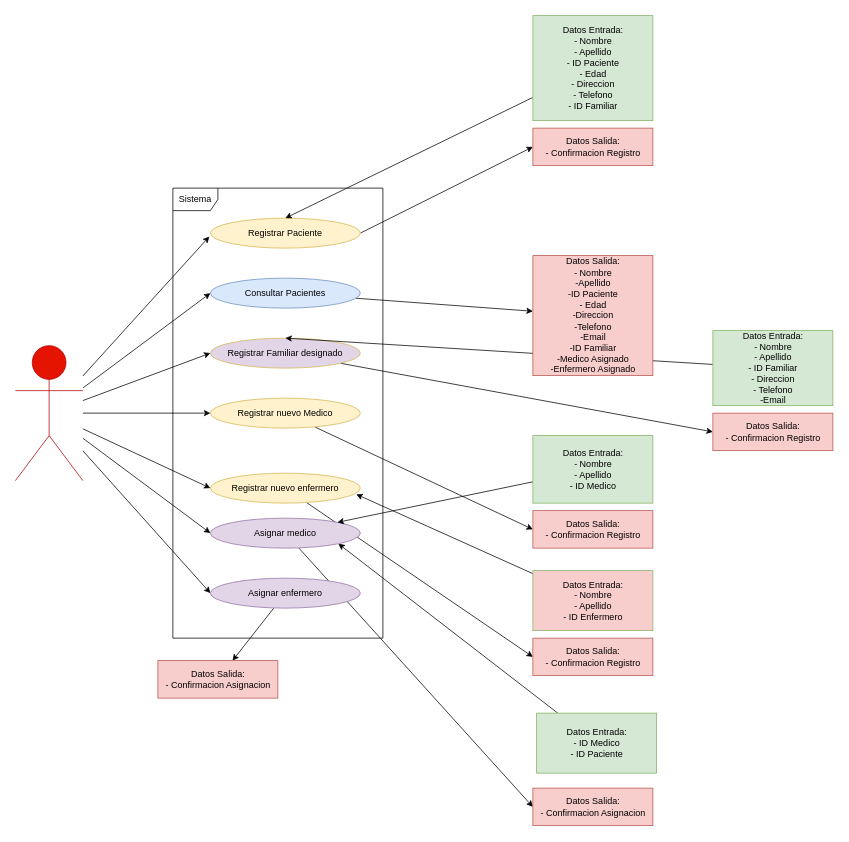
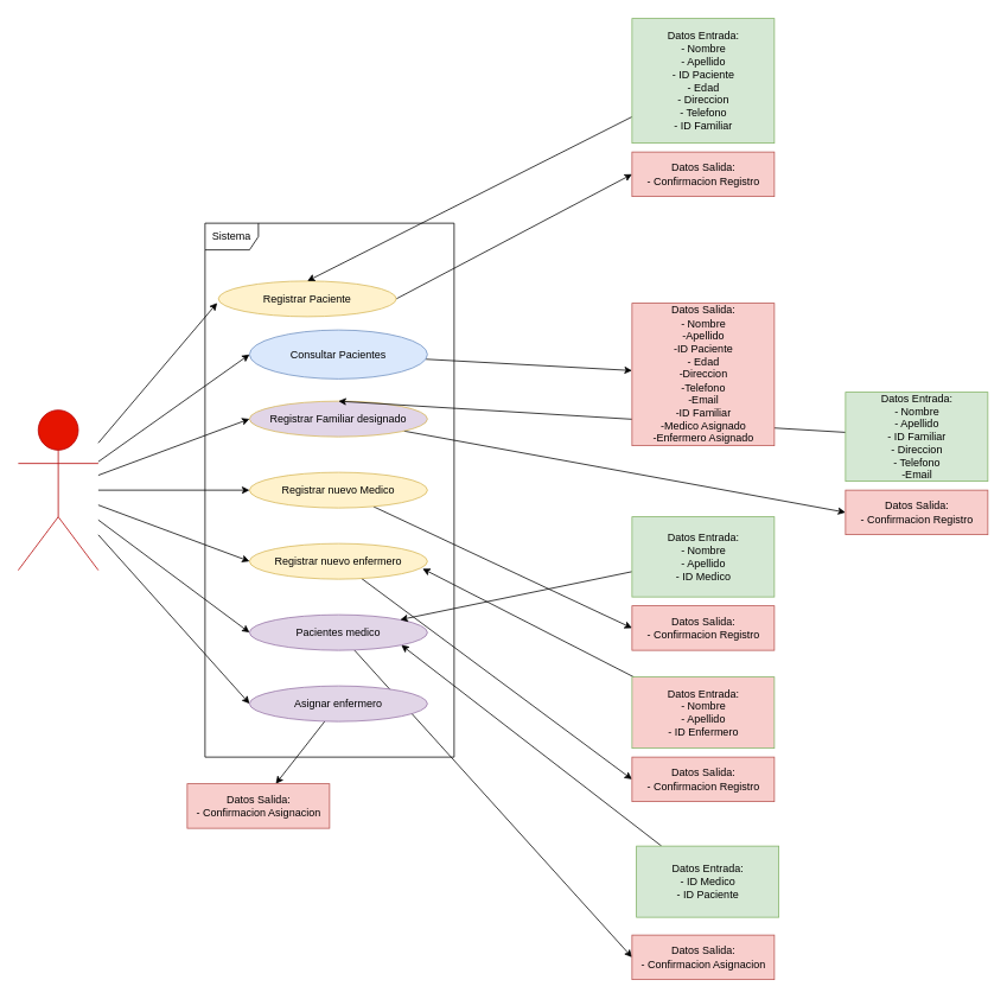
- <mxCell id="13" value="Registrar Paciente" style="ellipse;whiteSpace=wrap;html=1;fillColor=#fff2cc;strokeColor=#d6b656;" parent="1" vertex="1"><mxGeometry x="280" y="290" width="200" height="40" as="geometry" /></mxCell>
+ <mxCell id="13" value="Registrar Paciente" style="ellipse;whiteSpace=wrap;html=1;fillColor=#fff2cc;strokeColor=#d6b656;" parent="1" vertex="1"><mxGeometry x="245" y="315" width="200" height="40" as="geometry" /></mxCell>
- <mxCell id="15" value="Consultar Pacientes" style="ellipse;whiteSpace=wrap;html=1;fillColor=#dae8fc;strokeColor=#6c8ebf;" parent="1" vertex="1"><mxGeometry x="280" y="370" width="200" height="40" as="geometry" /></mxCell>
+ <mxCell id="15" value="Consultar Pacientes" style="ellipse;whiteSpace=wrap;html=1;fillColor=#dae8fc;strokeColor=#6c8ebf;" parent="1" vertex="1"><mxGeometry x="280" y="370" width="200" height="55" as="geometry" /></mxCell>
- <mxCell id="21" value="Registrar nuevo enfermero" style="ellipse;whiteSpace=wrap;html=1;fillColor=#fff2cc;strokeColor=#d6b656;" parent="1" vertex="1"><mxGeometry x="280" y="630" width="200" height="40" as="geometry" /></mxCell>
+ <mxCell id="21" value="Registrar nuevo enfermero" style="ellipse;whiteSpace=wrap;html=1;fillColor=#fff2cc;strokeColor=#d6b656;" parent="1" vertex="1"><mxGeometry x="280" y="610" width="200" height="40" as="geometry" /></mxCell>
- <mxCell id="23" value="Asignar medico" style="ellipse;whiteSpace=wrap;html=1;fillColor=#e1d5e7;strokeColor=#9673a6;" parent="1" vertex="1"><mxGeometry x="280" y="690" width="200" height="40" as="geometry" /></mxCell>
+ <mxCell id="23" value="Pacientes medico" style="ellipse;whiteSpace=wrap;html=1;fillColor=#e1d5e7;strokeColor=#9673a6;" parent="1" vertex="1"><mxGeometry x="280" y="690" width="200" height="40" as="geometry" /></mxCell>
